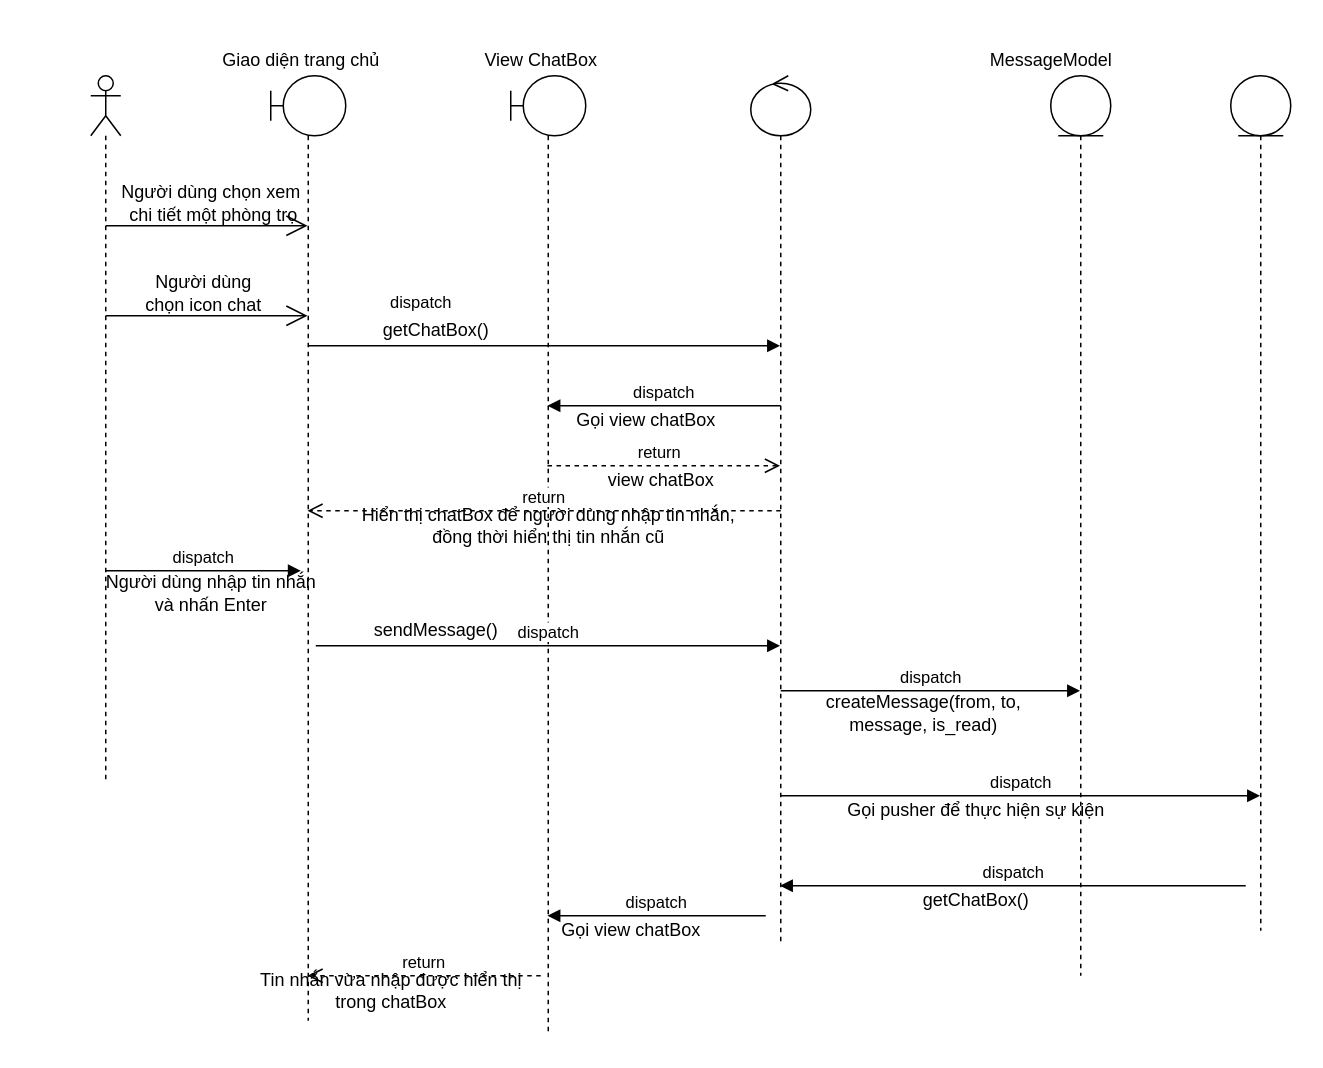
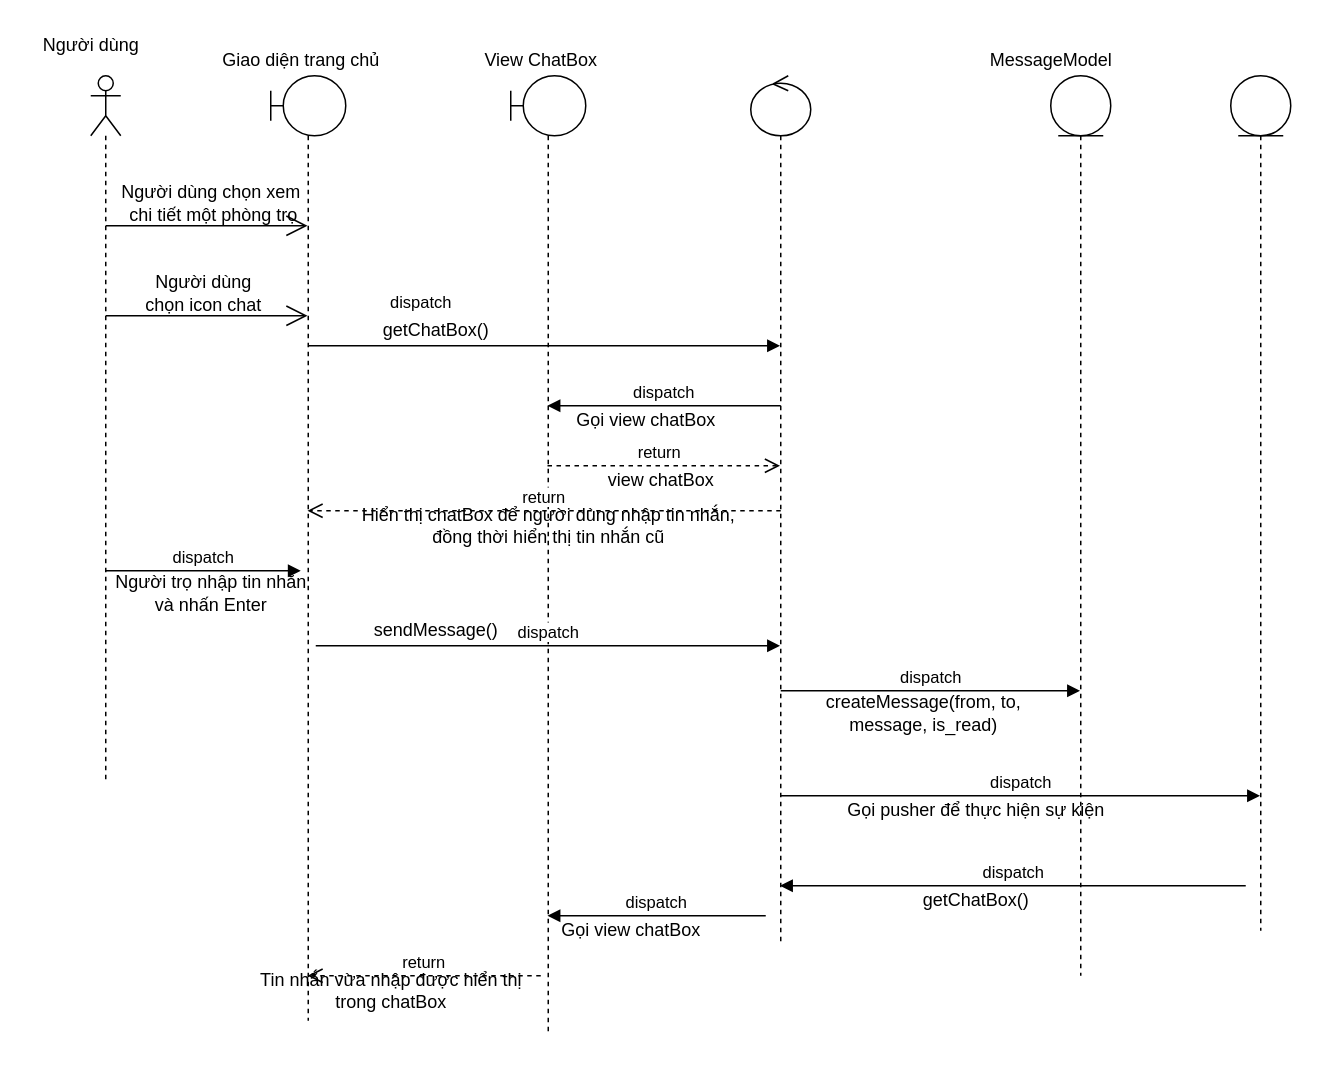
+ <mxCell id="34" value="Người dùng" style="text;html=1;align=center;verticalAlign=middle;resizable=0;points=[];autosize=1;" vertex="1" parent="1"><mxGeometry y="20" width="80" height="20" as="geometry" x="20" /></mxCell>
- <mxCell id="22" value="Người dùng nhập tin nhắn&lt;br&gt;và nhấn Enter" style="text;html=1;align=center;verticalAlign=middle;resizable=0;points=[];autosize=1;" parent="1" vertex="1"><mxGeometry x="60" y="380" width="160" height="30" as="geometry" /></mxCell>
+ <mxCell id="22" value="Người trọ nhập tin nhắn&lt;br&gt;và nhấn Enter" style="text;html=1;align=center;verticalAlign=middle;resizable=0;points=[];autosize=1;" parent="1" vertex="1"><mxGeometry x="60" y="380" width="160" height="30" as="geometry" /></mxCell>
